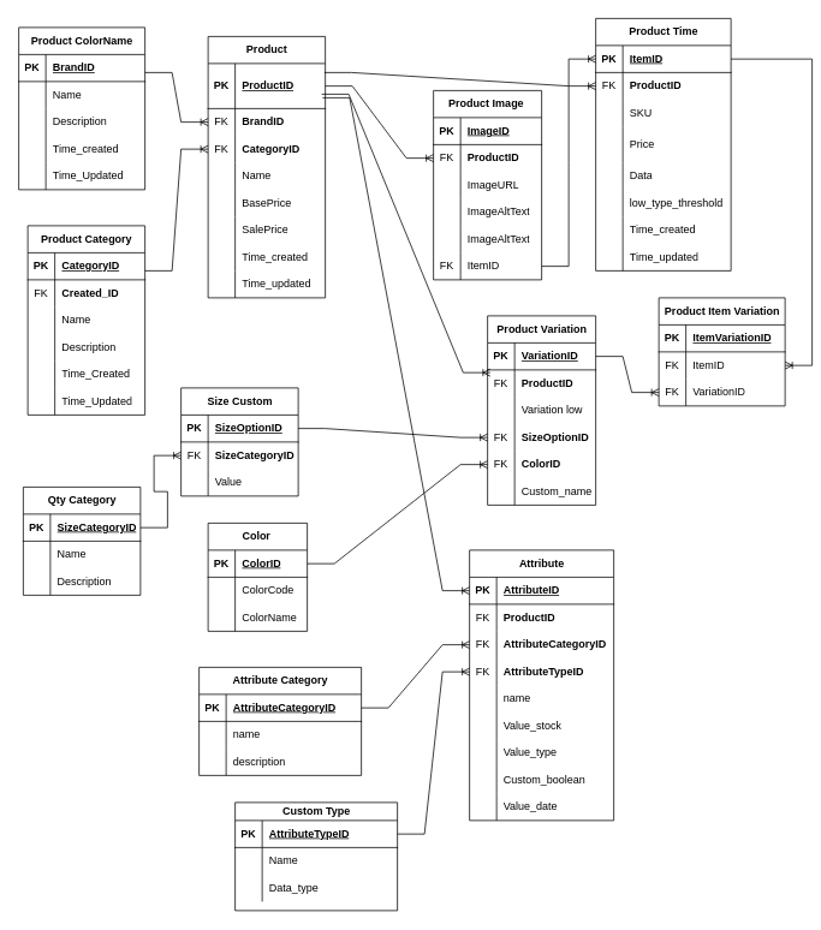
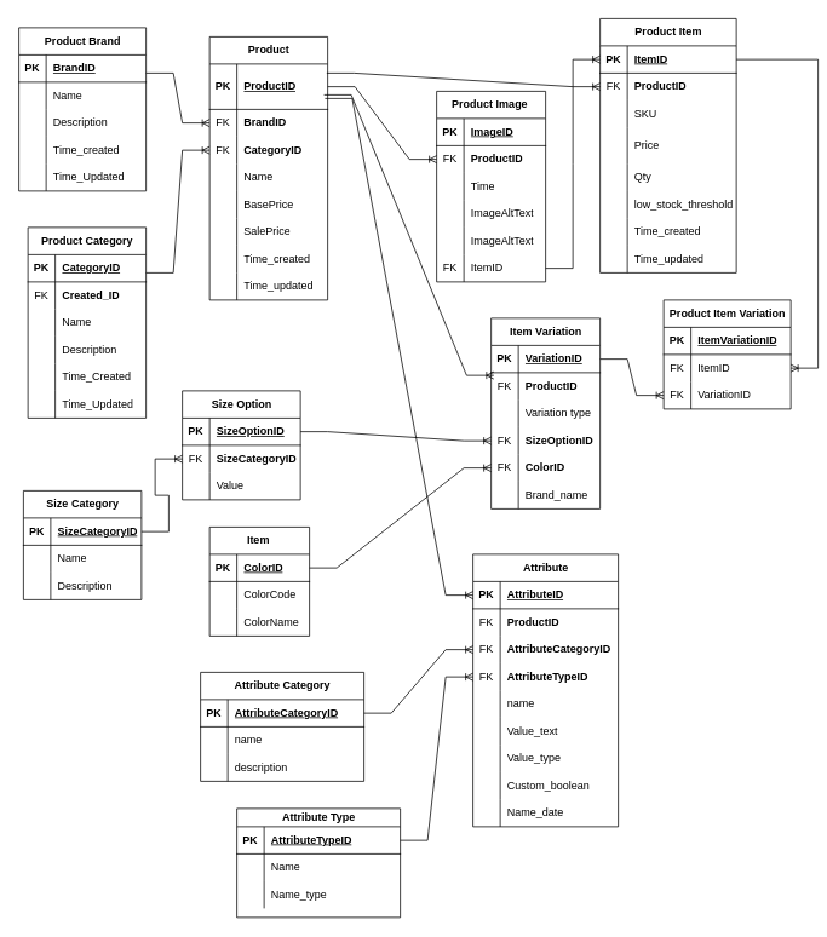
- <mxCell id="56" value="Product Time" style="shape=table;startSize=30;container=1;collapsible=1;childLayout=tableLayout;fixedRows=1;rowLines=0;fontStyle=1;align=center;resizeLast=1;html=1;" vertex="1" parent="1"><mxGeometry x="660" y="20" width="150" height="280" as="geometry" /></mxCell>
+ <mxCell id="56" value="Product Item" style="shape=table;startSize=30;container=1;collapsible=1;childLayout=tableLayout;fixedRows=1;rowLines=0;fontStyle=1;align=center;resizeLast=1;html=1;" vertex="1" parent="1"><mxGeometry x="660" y="20" width="150" height="280" as="geometry" /></mxCell>
- <mxCell id="91" value="Product ColorName" style="shape=table;startSize=30;container=1;collapsible=1;childLayout=tableLayout;fixedRows=1;rowLines=0;fontStyle=1;align=center;resizeLast=1;html=1;" vertex="1" parent="1"><mxGeometry x="20" y="30" width="140" height="180" as="geometry" /></mxCell>
+ <mxCell id="91" value="Product Brand" style="shape=table;startSize=30;container=1;collapsible=1;childLayout=tableLayout;fixedRows=1;rowLines=0;fontStyle=1;align=center;resizeLast=1;html=1;" vertex="1" parent="1"><mxGeometry x="20" y="30" width="140" height="180" as="geometry" /></mxCell>
- <mxCell id="71" value="Data" style="shape=partialRectangle;connectable=0;fillColor=none;top=0;left=0;bottom=0;right=0;align=left;spacingLeft=6;overflow=hidden;whiteSpace=wrap;html=1;" vertex="1" parent="69"><mxGeometry x="30" width="120" height="30" as="geometry"><mxRectangle width="120" height="30" as="alternateBounds" /></mxGeometry></mxCell>
+ <mxCell id="71" value="Qty" style="shape=partialRectangle;connectable=0;fillColor=none;top=0;left=0;bottom=0;right=0;align=left;spacingLeft=6;overflow=hidden;whiteSpace=wrap;html=1;" vertex="1" parent="69"><mxGeometry x="30" width="120" height="30" as="geometry"><mxRectangle width="120" height="30" as="alternateBounds" /></mxGeometry></mxCell>
- <mxCell id="194" value="ImageURL" style="shape=partialRectangle;connectable=0;fillColor=none;top=0;left=0;bottom=0;right=0;align=left;spacingLeft=6;overflow=hidden;whiteSpace=wrap;html=1;" parent="192" vertex="1"><mxGeometry x="30" width="90" height="30" as="geometry"><mxRectangle width="90" height="30" as="alternateBounds" /></mxGeometry></mxCell>
+ <mxCell id="194" value="Time" style="shape=partialRectangle;connectable=0;fillColor=none;top=0;left=0;bottom=0;right=0;align=left;spacingLeft=6;overflow=hidden;whiteSpace=wrap;html=1;" parent="192" vertex="1"><mxGeometry x="30" width="90" height="30" as="geometry"><mxRectangle width="90" height="30" as="alternateBounds" /></mxGeometry></mxCell>
- <mxCell id="74" value="low_type_threshold" style="shape=partialRectangle;connectable=0;fillColor=none;top=0;left=0;bottom=0;right=0;align=left;spacingLeft=6;overflow=hidden;whiteSpace=wrap;html=1;" vertex="1" parent="72"><mxGeometry x="30" width="120" height="30" as="geometry"><mxRectangle width="120" height="30" as="alternateBounds" /></mxGeometry></mxCell>
+ <mxCell id="74" value="low_stock_threshold" style="shape=partialRectangle;connectable=0;fillColor=none;top=0;left=0;bottom=0;right=0;align=left;spacingLeft=6;overflow=hidden;whiteSpace=wrap;html=1;" vertex="1" parent="72"><mxGeometry x="30" width="120" height="30" as="geometry"><mxRectangle width="120" height="30" as="alternateBounds" /></mxGeometry></mxCell>
- <mxCell id="107" value="Product Variation" style="shape=table;startSize=30;container=1;collapsible=1;childLayout=tableLayout;fixedRows=1;rowLines=0;fontStyle=1;align=center;resizeLast=1;html=1;" vertex="1" parent="1"><mxGeometry x="540" y="350" width="120" height="210" as="geometry" /></mxCell>
+ <mxCell id="107" value="Item Variation" style="shape=table;startSize=30;container=1;collapsible=1;childLayout=tableLayout;fixedRows=1;rowLines=0;fontStyle=1;align=center;resizeLast=1;html=1;" vertex="1" parent="1"><mxGeometry x="540" y="350" width="120" height="210" as="geometry" /></mxCell>
- <mxCell id="126" value="Size Custom" style="shape=table;startSize=30;container=1;collapsible=1;childLayout=tableLayout;fixedRows=1;rowLines=0;fontStyle=1;align=center;resizeLast=1;html=1;" vertex="1" parent="1"><mxGeometry x="200" y="430" width="130" height="120" as="geometry" /></mxCell>
+ <mxCell id="126" value="Size Option" style="shape=table;startSize=30;container=1;collapsible=1;childLayout=tableLayout;fixedRows=1;rowLines=0;fontStyle=1;align=center;resizeLast=1;html=1;" vertex="1" parent="1"><mxGeometry x="200" y="430" width="130" height="120" as="geometry" /></mxCell>
- <mxCell id="116" value="Variation low" style="shape=partialRectangle;connectable=0;fillColor=none;top=0;left=0;bottom=0;right=0;align=left;spacingLeft=6;overflow=hidden;whiteSpace=wrap;html=1;" vertex="1" parent="114"><mxGeometry x="30" width="90" height="30" as="geometry"><mxRectangle width="90" height="30" as="alternateBounds" /></mxGeometry></mxCell>
+ <mxCell id="116" value="Variation type" style="shape=partialRectangle;connectable=0;fillColor=none;top=0;left=0;bottom=0;right=0;align=left;spacingLeft=6;overflow=hidden;whiteSpace=wrap;html=1;" vertex="1" parent="114"><mxGeometry x="30" width="90" height="30" as="geometry"><mxRectangle width="90" height="30" as="alternateBounds" /></mxGeometry></mxCell>
- <mxCell id="125" value="Custom_name" style="shape=partialRectangle;connectable=0;fillColor=none;top=0;left=0;bottom=0;right=0;align=left;spacingLeft=6;overflow=hidden;whiteSpace=wrap;html=1;" vertex="1" parent="123"><mxGeometry x="30" width="90" height="30" as="geometry"><mxRectangle width="90" height="30" as="alternateBounds" /></mxGeometry></mxCell>
+ <mxCell id="125" value="Brand_name" style="shape=partialRectangle;connectable=0;fillColor=none;top=0;left=0;bottom=0;right=0;align=left;spacingLeft=6;overflow=hidden;whiteSpace=wrap;html=1;" vertex="1" parent="123"><mxGeometry x="30" width="90" height="30" as="geometry"><mxRectangle width="90" height="30" as="alternateBounds" /></mxGeometry></mxCell>
- <mxCell id="81" value="Qty Category" style="shape=table;startSize=30;container=1;collapsible=1;childLayout=tableLayout;fixedRows=1;rowLines=0;fontStyle=1;align=center;resizeLast=1;html=1;" vertex="1" parent="1"><mxGeometry x="25" y="540" width="130" height="120" as="geometry" /></mxCell>
+ <mxCell id="81" value="Size Category" style="shape=table;startSize=30;container=1;collapsible=1;childLayout=tableLayout;fixedRows=1;rowLines=0;fontStyle=1;align=center;resizeLast=1;html=1;" vertex="1" parent="1"><mxGeometry x="25" y="540" width="130" height="120" as="geometry" /></mxCell>
- <mxCell id="2" value="Color&amp;nbsp;" style="shape=table;startSize=30;container=1;collapsible=1;childLayout=tableLayout;fixedRows=1;rowLines=0;fontStyle=1;align=center;resizeLast=1;html=1;" parent="1" vertex="1"><mxGeometry x="230" y="580" width="110" height="120" as="geometry" /></mxCell>
+ <mxCell id="2" value="Item&amp;nbsp;" style="shape=table;startSize=30;container=1;collapsible=1;childLayout=tableLayout;fixedRows=1;rowLines=0;fontStyle=1;align=center;resizeLast=1;html=1;" parent="1" vertex="1"><mxGeometry x="230" y="580" width="110" height="120" as="geometry" /></mxCell>
- <mxCell id="174" value="Value_stock" style="shape=partialRectangle;connectable=0;fillColor=none;top=0;left=0;bottom=0;right=0;align=left;spacingLeft=6;overflow=hidden;whiteSpace=wrap;html=1;" vertex="1" parent="172"><mxGeometry x="30" width="130" height="30" as="geometry"><mxRectangle width="130" height="30" as="alternateBounds" /></mxGeometry></mxCell>
+ <mxCell id="174" value="Value_text" style="shape=partialRectangle;connectable=0;fillColor=none;top=0;left=0;bottom=0;right=0;align=left;spacingLeft=6;overflow=hidden;whiteSpace=wrap;html=1;" vertex="1" parent="172"><mxGeometry x="30" width="130" height="30" as="geometry"><mxRectangle width="130" height="30" as="alternateBounds" /></mxGeometry></mxCell>
- <mxCell id="183" value="Value_date" style="shape=partialRectangle;connectable=0;fillColor=none;top=0;left=0;bottom=0;right=0;align=left;spacingLeft=6;overflow=hidden;whiteSpace=wrap;html=1;" vertex="1" parent="181"><mxGeometry x="30" width="130" height="30" as="geometry"><mxRectangle width="130" height="30" as="alternateBounds" /></mxGeometry></mxCell>
+ <mxCell id="183" value="Name_date" style="shape=partialRectangle;connectable=0;fillColor=none;top=0;left=0;bottom=0;right=0;align=left;spacingLeft=6;overflow=hidden;whiteSpace=wrap;html=1;" vertex="1" parent="181"><mxGeometry x="30" width="130" height="30" as="geometry"><mxRectangle width="130" height="30" as="alternateBounds" /></mxGeometry></mxCell>
- <mxCell id="136" value="Custom Type" style="shape=table;startSize=20;container=1;collapsible=1;childLayout=tableLayout;fixedRows=1;rowLines=0;fontStyle=1;align=center;resizeLast=1;html=1;" vertex="1" parent="1"><mxGeometry x="260" y="890" width="180" height="120" as="geometry" /></mxCell>
+ <mxCell id="136" value="Attribute Type" style="shape=table;startSize=20;container=1;collapsible=1;childLayout=tableLayout;fixedRows=1;rowLines=0;fontStyle=1;align=center;resizeLast=1;html=1;" vertex="1" parent="1"><mxGeometry x="260" y="890" width="180" height="120" as="geometry" /></mxCell>
- <mxCell id="145" value="Data_type" style="shape=partialRectangle;connectable=0;fillColor=none;top=0;left=0;bottom=0;right=0;align=left;spacingLeft=6;overflow=hidden;whiteSpace=wrap;html=1;" vertex="1" parent="143"><mxGeometry x="30" width="150" height="30" as="geometry"><mxRectangle width="150" height="30" as="alternateBounds" /></mxGeometry></mxCell>
+ <mxCell id="145" value="Name_type" style="shape=partialRectangle;connectable=0;fillColor=none;top=0;left=0;bottom=0;right=0;align=left;spacingLeft=6;overflow=hidden;whiteSpace=wrap;html=1;" vertex="1" parent="143"><mxGeometry x="30" width="150" height="30" as="geometry"><mxRectangle width="150" height="30" as="alternateBounds" /></mxGeometry></mxCell>
